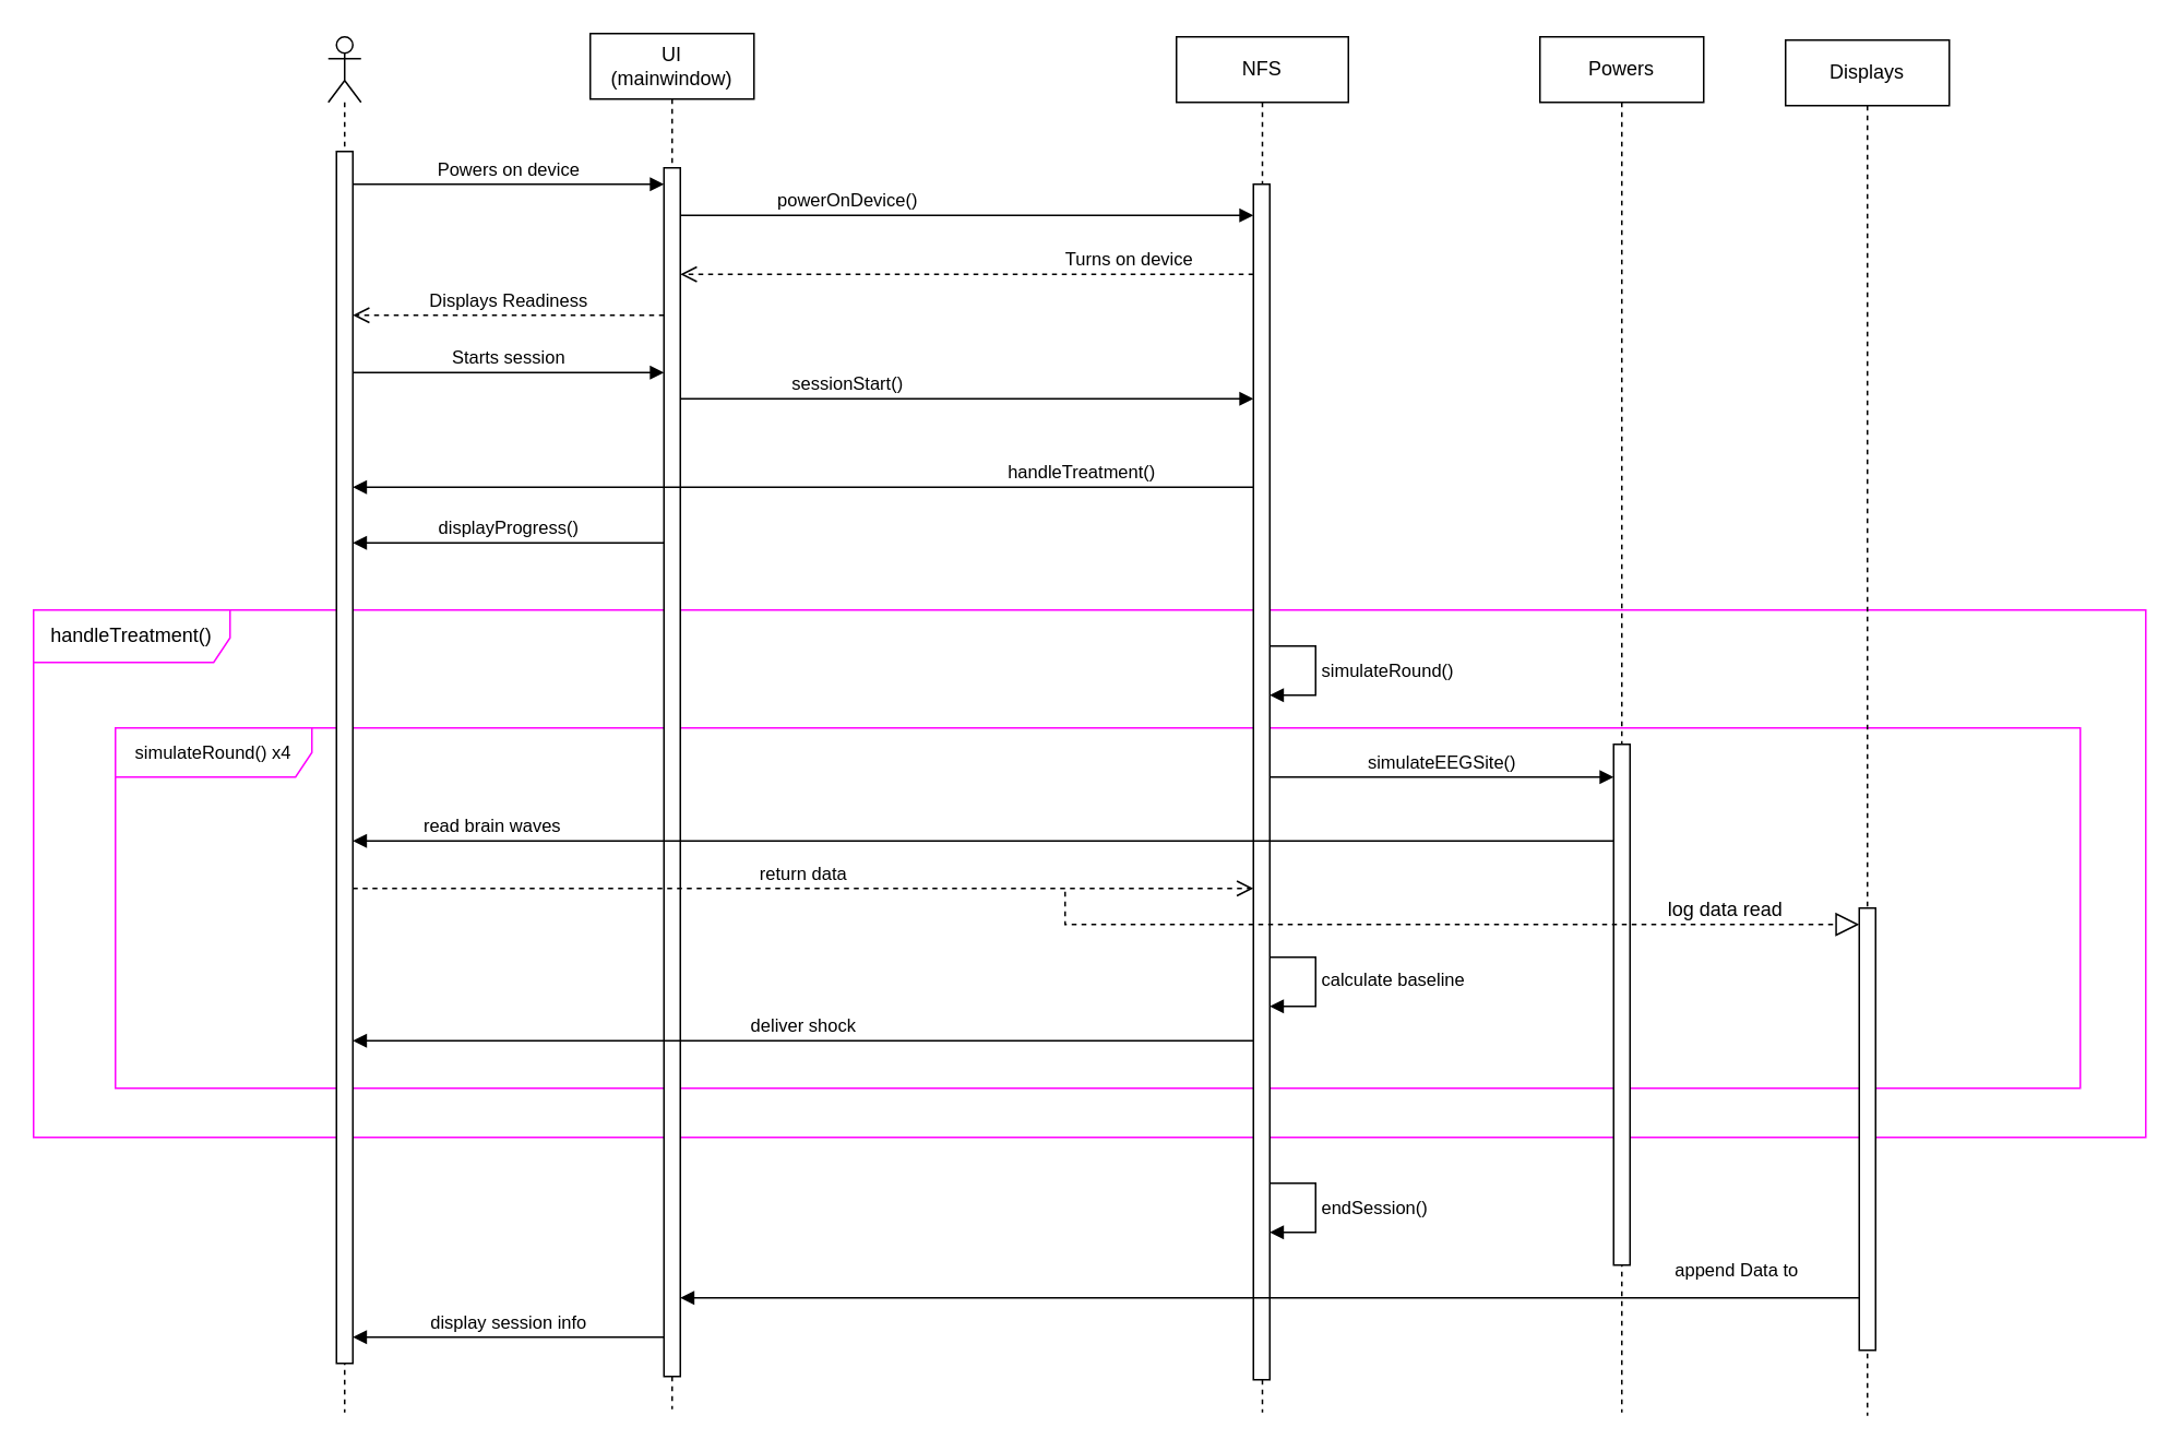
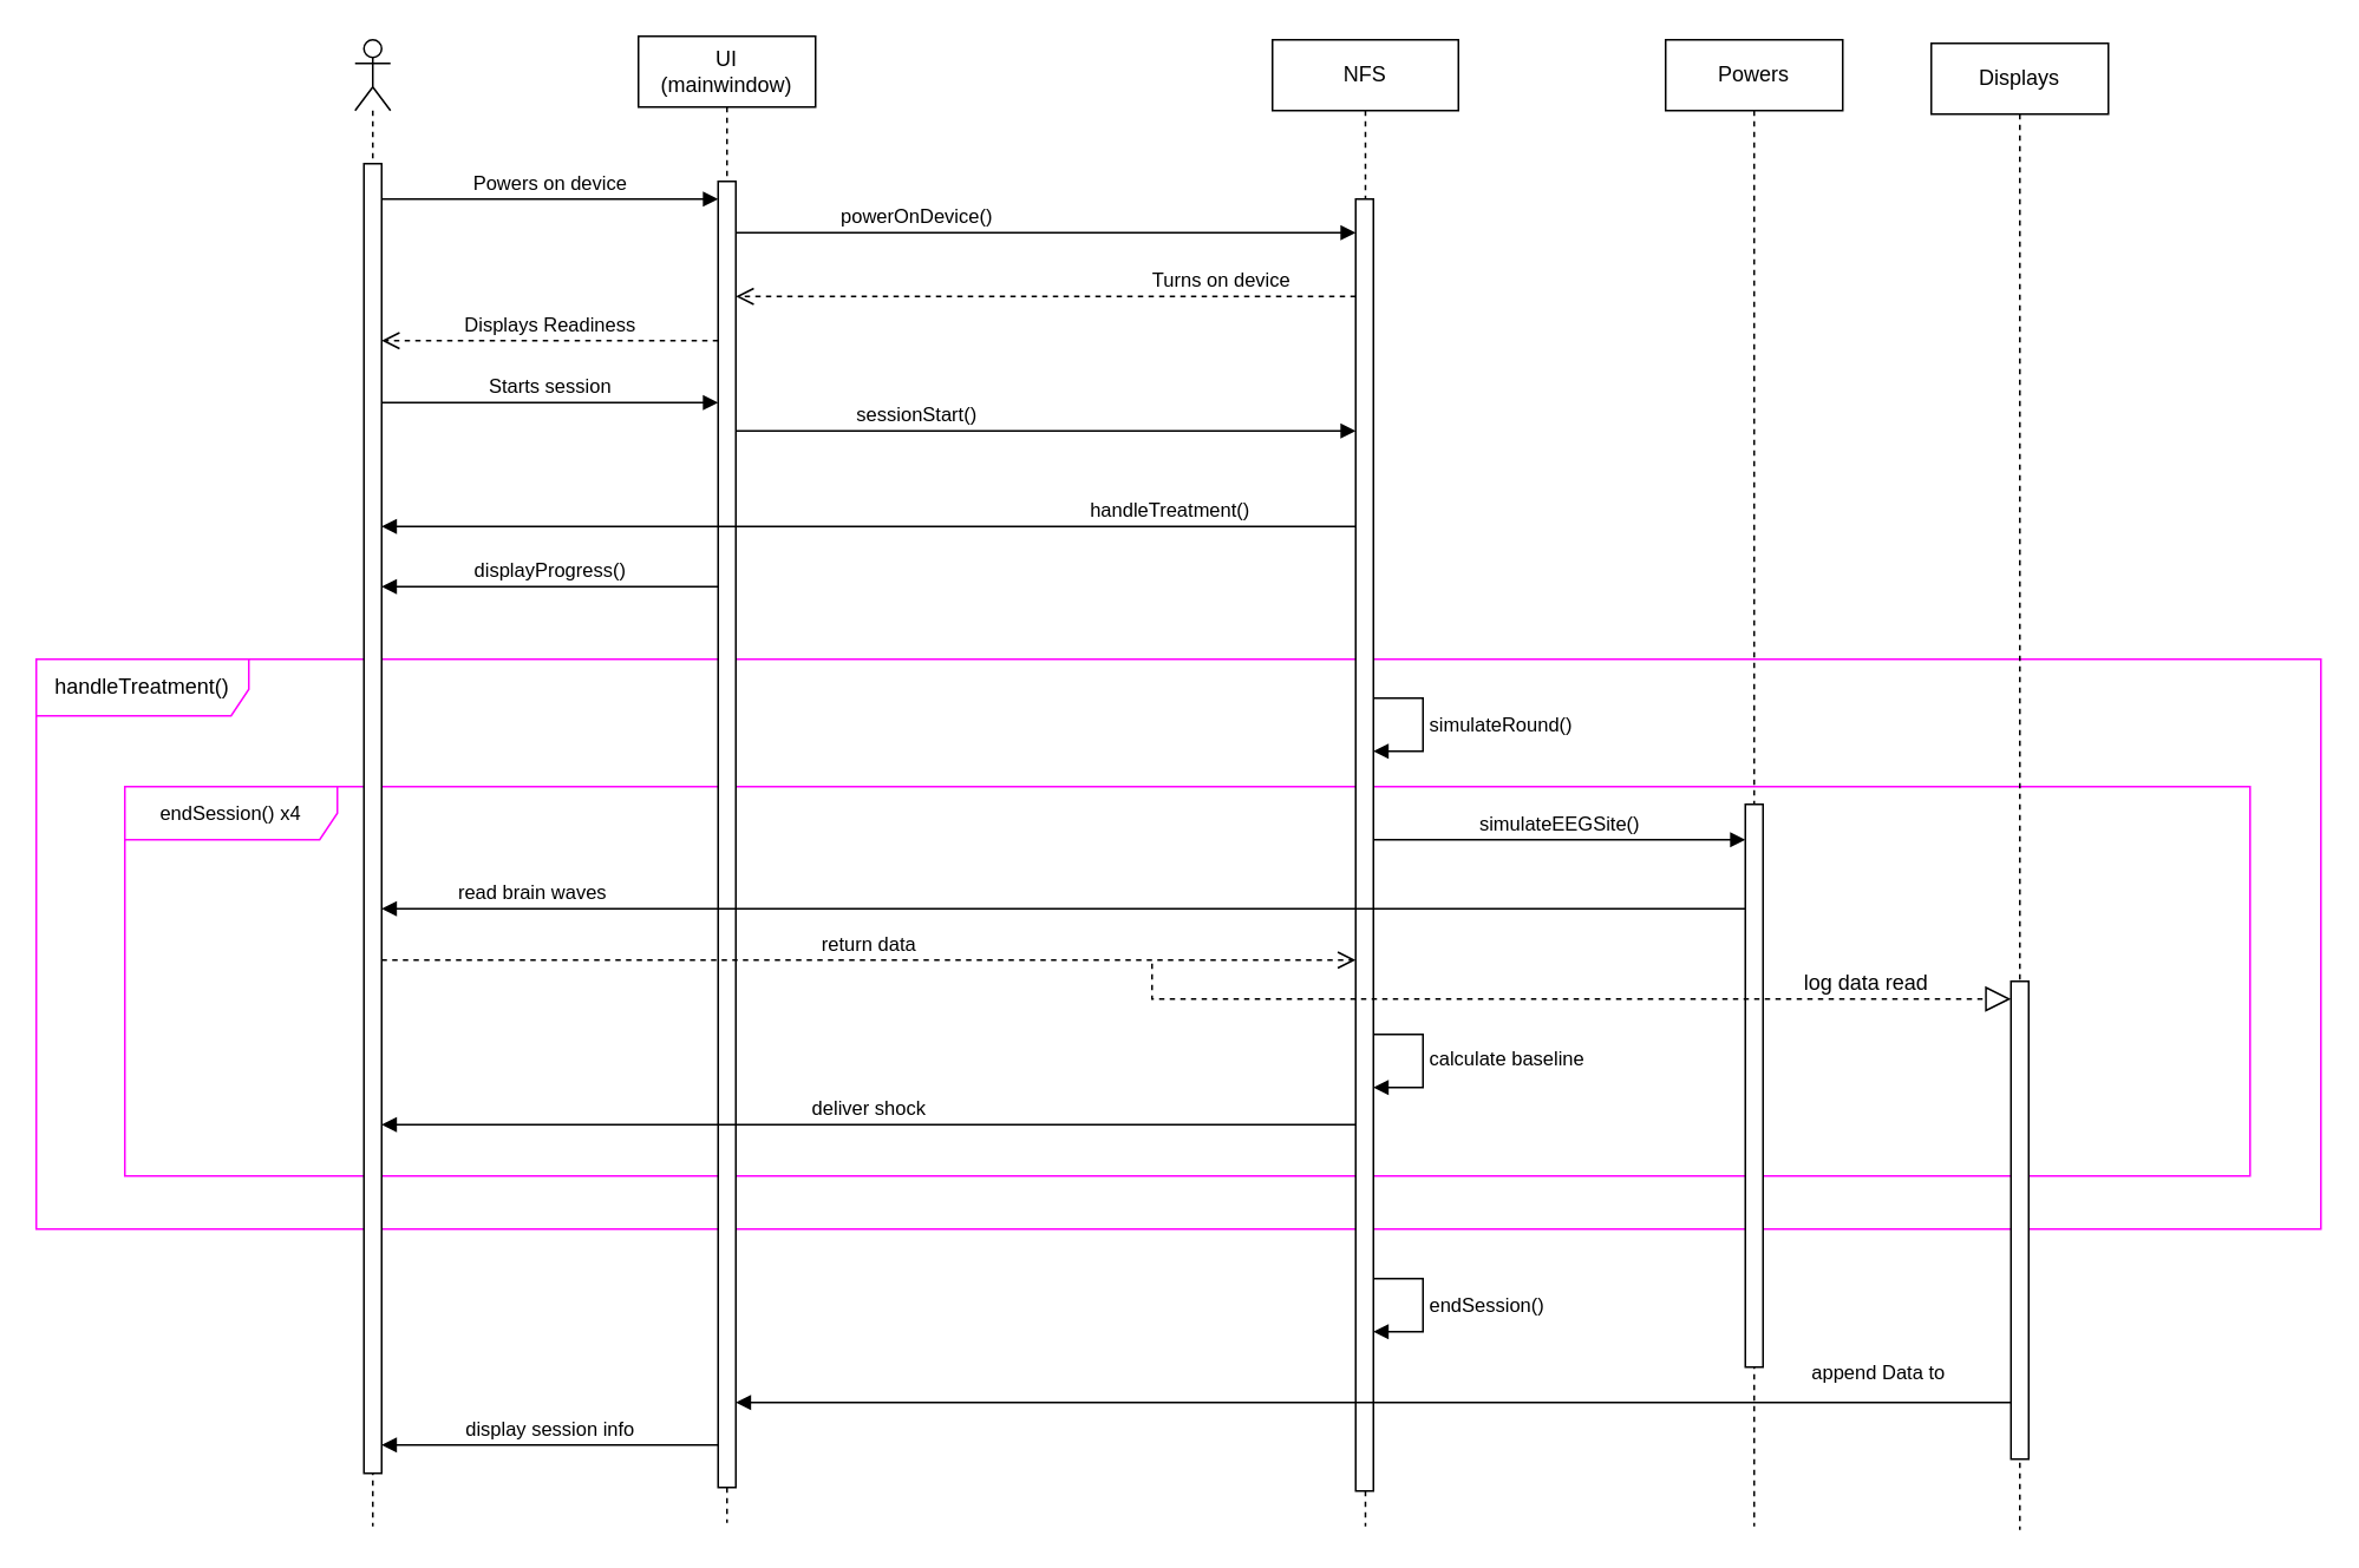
- <mxCell id="3" value="&lt;span style=&quot;font-size: 11px; text-align: left; text-wrap: nowrap;&quot;&gt;simulateRound() x4&lt;/span&gt;" style="shape=umlFrame;whiteSpace=wrap;html=1;pointerEvents=0;strokeColor=#FF00FF;width=120;height=30;" parent="1" vertex="1"><mxGeometry x="70" y="444" width="1200" height="220" as="geometry" /></mxCell>
+ <mxCell id="3" value="&lt;span style=&quot;font-size: 11px; text-align: left; text-wrap: nowrap;&quot;&gt;endSession() x4&lt;/span&gt;" style="shape=umlFrame;whiteSpace=wrap;html=1;pointerEvents=0;strokeColor=#FF00FF;width=120;height=30;" parent="1" vertex="1"><mxGeometry x="70" y="444" width="1200" height="220" as="geometry" /></mxCell>
